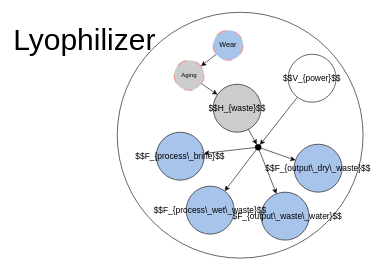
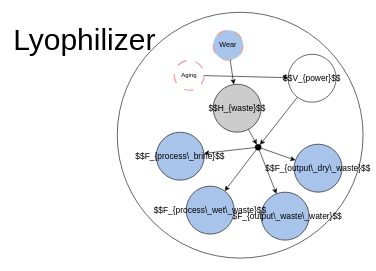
- <mxCell id="16" value="" style="endArrow=classic;html=1;rounded=0;" edge="1" parent="1" source="15" target="5"><mxGeometry width="50" height="50" relative="1" as="geometry"><mxPoint x="278" y="195" as="sourcePoint" /><mxPoint x="323" y="214" as="targetPoint" /></mxGeometry></mxCell>
+ <mxCell id="16" value="" style="endArrow=classic;html=1;rounded=0;" edge="1" parent="1" source="15" target="7"><mxGeometry width="50" height="50" relative="1" as="geometry"><mxPoint x="278" y="195" as="sourcePoint" /><mxPoint x="323" y="214" as="targetPoint" /></mxGeometry></mxCell>
- <mxCell id="5" value="&lt;font style=&quot;font-size: 10px;&quot;&gt;Aging&lt;/font&gt;" style="ellipse;whiteSpace=wrap;html=1;aspect=fixed;fillColor=#cccccc;strokeColor=#F19C99;strokeWidth=2;dashed=1;dashPattern=8 8;" vertex="1" parent="1"><mxGeometry x="290" y="100" width="50" height="50" as="geometry" /></mxCell>
+ <mxCell id="5" value="&lt;font style=&quot;font-size: 10px;&quot;&gt;Aging&lt;/font&gt;" style="ellipse;whiteSpace=wrap;html=1;aspect=fixed;fillColor=#FFFFFF;strokeColor=#F19C99;strokeWidth=2;dashed=1;dashPattern=8 8;" vertex="1" parent="1"><mxGeometry x="290" y="100" width="50" height="50" as="geometry" /></mxCell>
- <mxCell id="9" value="" style="endArrow=classic;html=1;rounded=0;" edge="1" parent="1" source="5" target="7"><mxGeometry width="50" height="50" relative="1" as="geometry"><mxPoint x="270" y="290" as="sourcePoint" /><mxPoint x="320" y="240" as="targetPoint" /></mxGeometry></mxCell>
+ <mxCell id="9" value="" style="endArrow=classic;html=1;rounded=0;" edge="1" parent="1" source="5" target="6"><mxGeometry width="50" height="50" relative="1" as="geometry"><mxPoint x="270" y="290" as="sourcePoint" /><mxPoint x="320" y="240" as="targetPoint" /></mxGeometry></mxCell>
